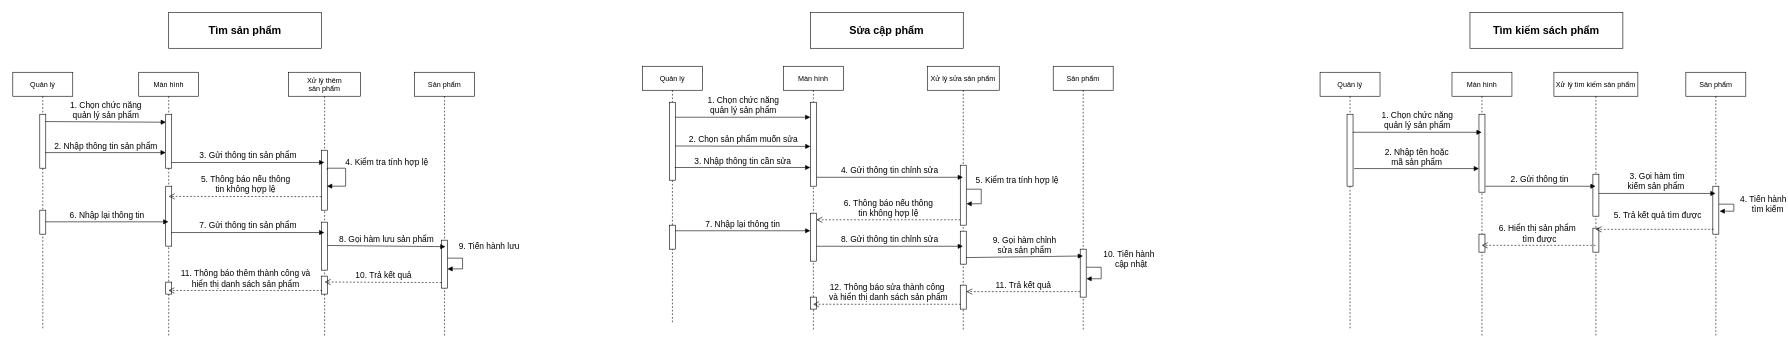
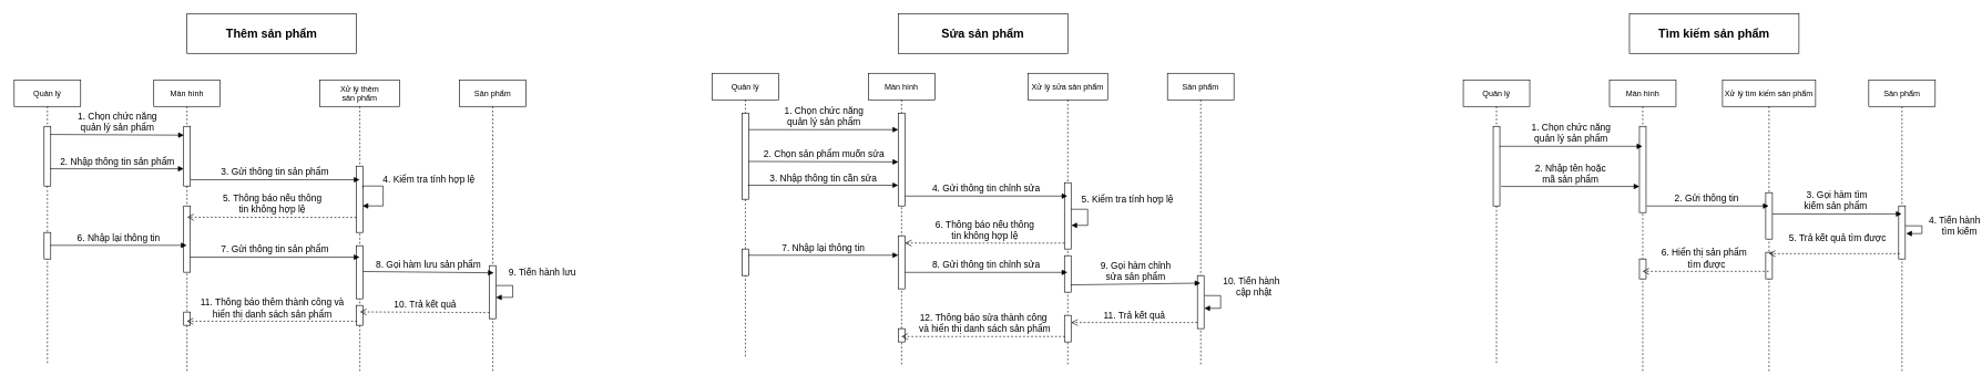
- <mxCell id="25" value="&lt;b&gt;&lt;font style=&quot;font-size: 18px&quot;&gt;Tìm sản phẩm&lt;/font&gt;&lt;/b&gt;" style="rounded=0;whiteSpace=wrap;html=1;fontSize=12;" parent="1" vertex="1"><mxGeometry x="280" y="20" width="255" height="60" as="geometry" /></mxCell>
+ <mxCell id="25" value="&lt;b&gt;&lt;font style=&quot;font-size: 18px&quot;&gt;Thêm sản phẩm&lt;/font&gt;&lt;/b&gt;" style="rounded=0;whiteSpace=wrap;html=1;fontSize=12;" parent="1" vertex="1"><mxGeometry x="280" y="20" width="255" height="60" as="geometry" /></mxCell>
- <mxCell id="26" value="&lt;b&gt;&lt;font style=&quot;font-size: 18px&quot;&gt;Sửa cập phẩm&lt;/font&gt;&lt;/b&gt;" style="rounded=0;whiteSpace=wrap;html=1;fontSize=12;" parent="1" vertex="1"><mxGeometry x="1350" y="20" width="255" height="60" as="geometry" /></mxCell>
+ <mxCell id="26" value="&lt;b&gt;&lt;font style=&quot;font-size: 18px&quot;&gt;Sửa sản phẩm&lt;/font&gt;&lt;/b&gt;" style="rounded=0;whiteSpace=wrap;html=1;fontSize=12;" parent="1" vertex="1"><mxGeometry x="1350" y="20" width="255" height="60" as="geometry" /></mxCell>
- <mxCell id="40" value="&lt;b&gt;&lt;font style=&quot;font-size: 18px&quot;&gt;Tìm kiếm sách phẩm&lt;/font&gt;&lt;/b&gt;" style="rounded=0;whiteSpace=wrap;html=1;fontSize=12;" parent="1" vertex="1"><mxGeometry x="2450" y="20" width="255" height="60" as="geometry" /></mxCell>
+ <mxCell id="40" value="&lt;b&gt;&lt;font style=&quot;font-size: 18px&quot;&gt;Tìm kiếm sản phẩm&lt;/font&gt;&lt;/b&gt;" style="rounded=0;whiteSpace=wrap;html=1;fontSize=12;" parent="1" vertex="1"><mxGeometry x="2450" y="20" width="255" height="60" as="geometry" /></mxCell>
